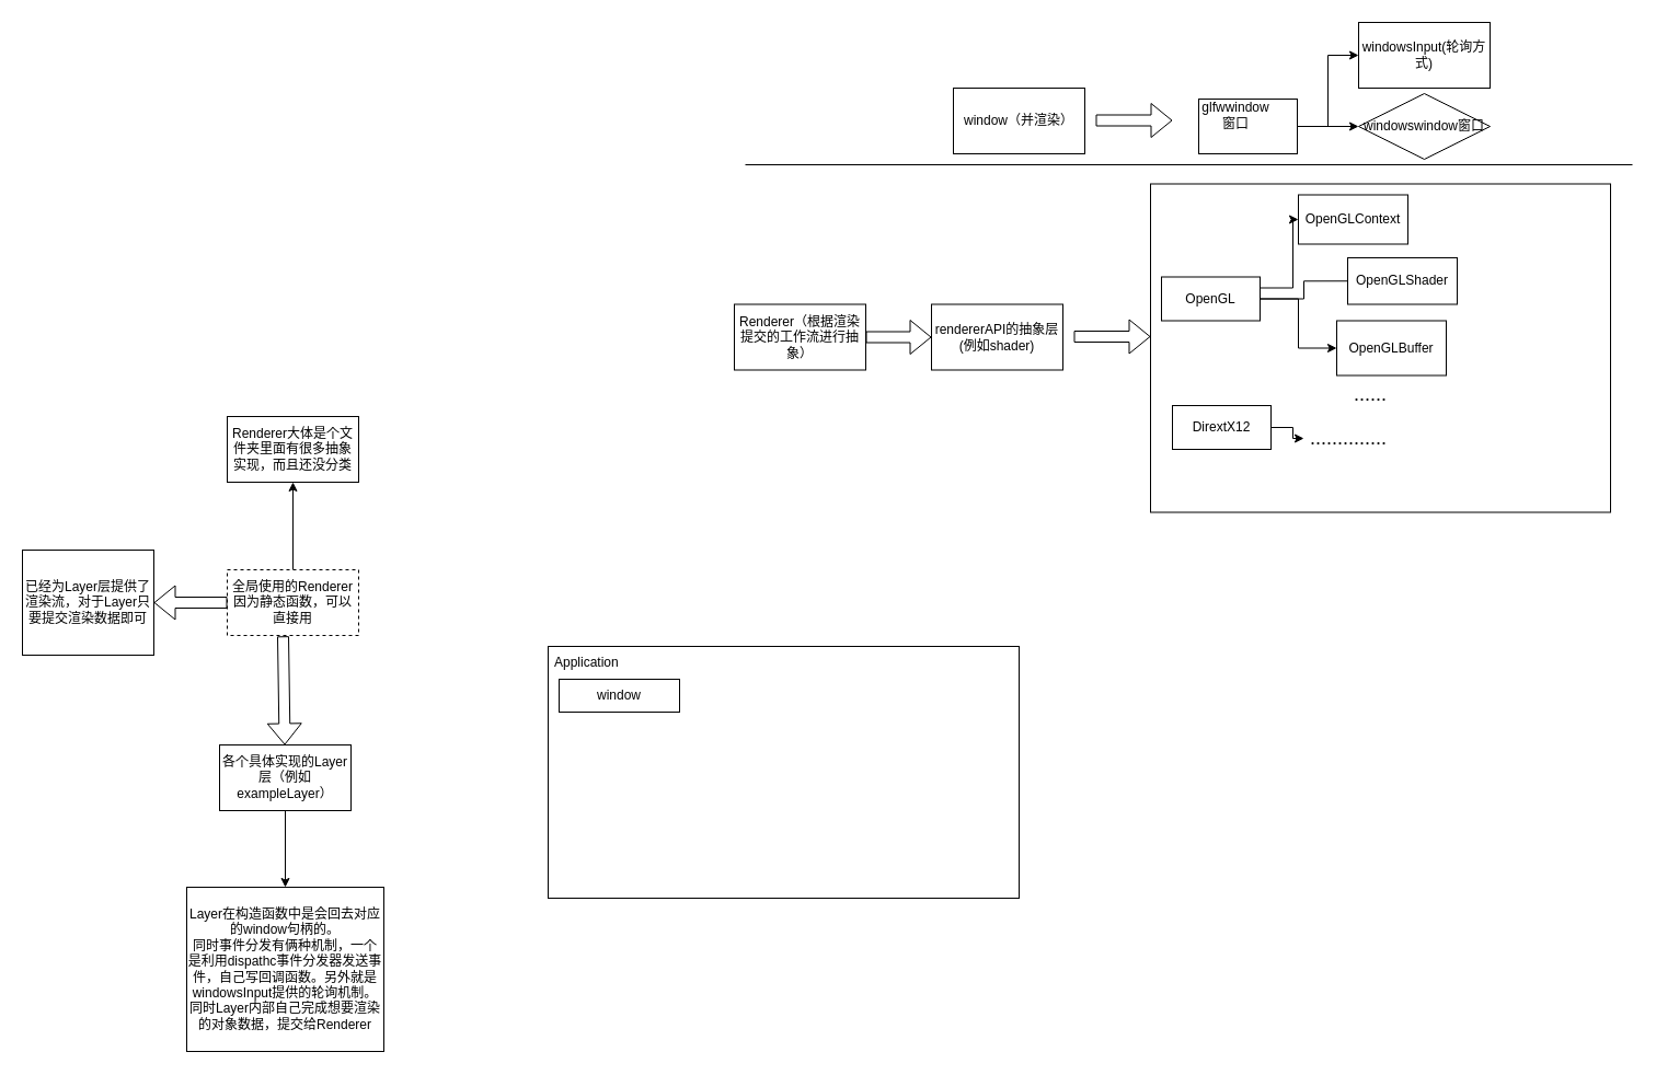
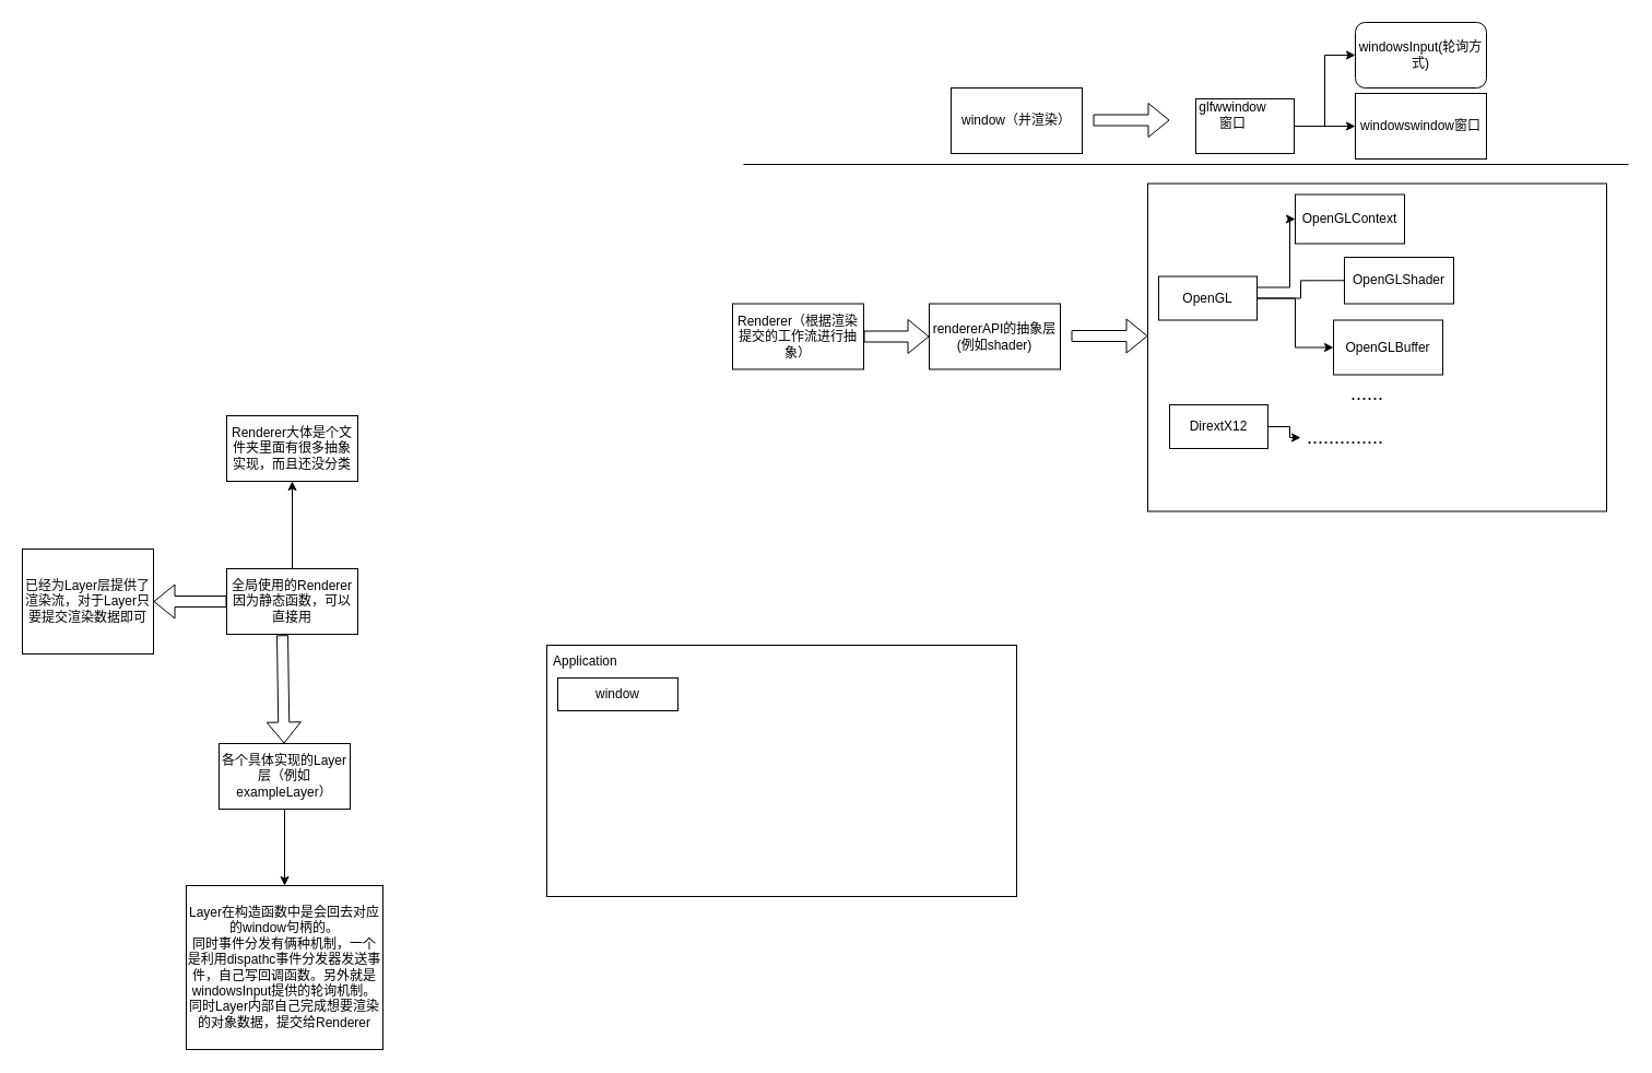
- <mxCell id="30" value="windowsInput(轮询方式)" style="rounded=0;whiteSpace=wrap;html=1;" vertex="1" parent="1"><mxGeometry x="1240" y="20" width="120" height="60" as="geometry" /></mxCell>
+ <mxCell id="30" value="windowsInput(轮询方式)" style="whiteSpace=wrap;html=1;rounded=1;" vertex="1" parent="1"><mxGeometry x="1240" y="20" width="120" height="60" as="geometry" /></mxCell>
- <mxCell id="12" value="windowswindow窗口" style="rhombus;whiteSpace=wrap;html=1;" vertex="1" parent="1"><mxGeometry x="1240" y="85" width="120" height="60" as="geometry" /></mxCell>
+ <mxCell id="12" value="windowswindow窗口" style="rounded=0;whiteSpace=wrap;html=1;" vertex="1" parent="1"><mxGeometry x="1240" y="85" width="120" height="60" as="geometry" /></mxCell>
- <mxCell id="33" value="全局使用的Renderer&lt;div&gt;因为静态函数，可以直接用&lt;/div&gt;" style="rounded=0;whiteSpace=wrap;html=1;dashed=1;" vertex="1" parent="1"><mxGeometry x="207" y="520" width="120" height="60" as="geometry" /></mxCell>
+ <mxCell id="33" value="全局使用的Renderer&lt;div&gt;因为静态函数，可以直接用&lt;/div&gt;" style="rounded=0;whiteSpace=wrap;html=1;" vertex="1" parent="1"><mxGeometry x="207" y="520" width="120" height="60" as="geometry" /></mxCell>
